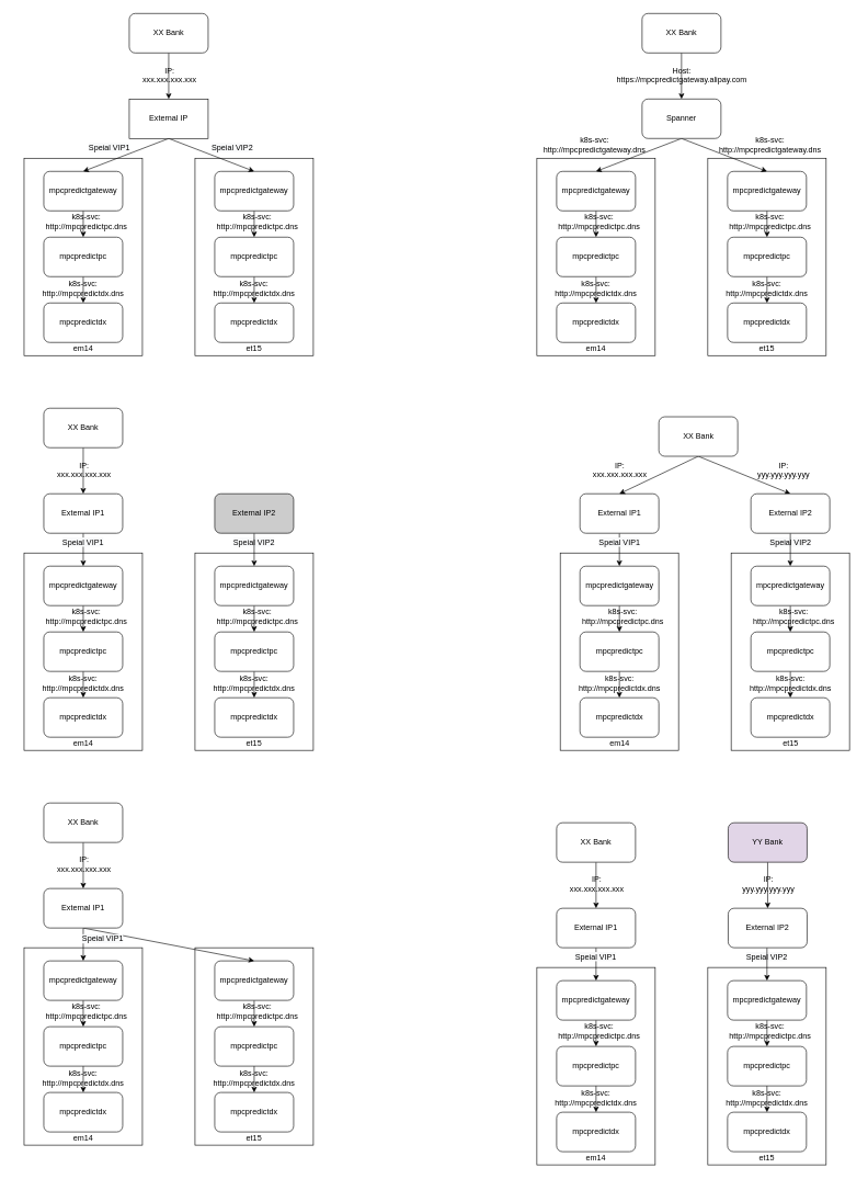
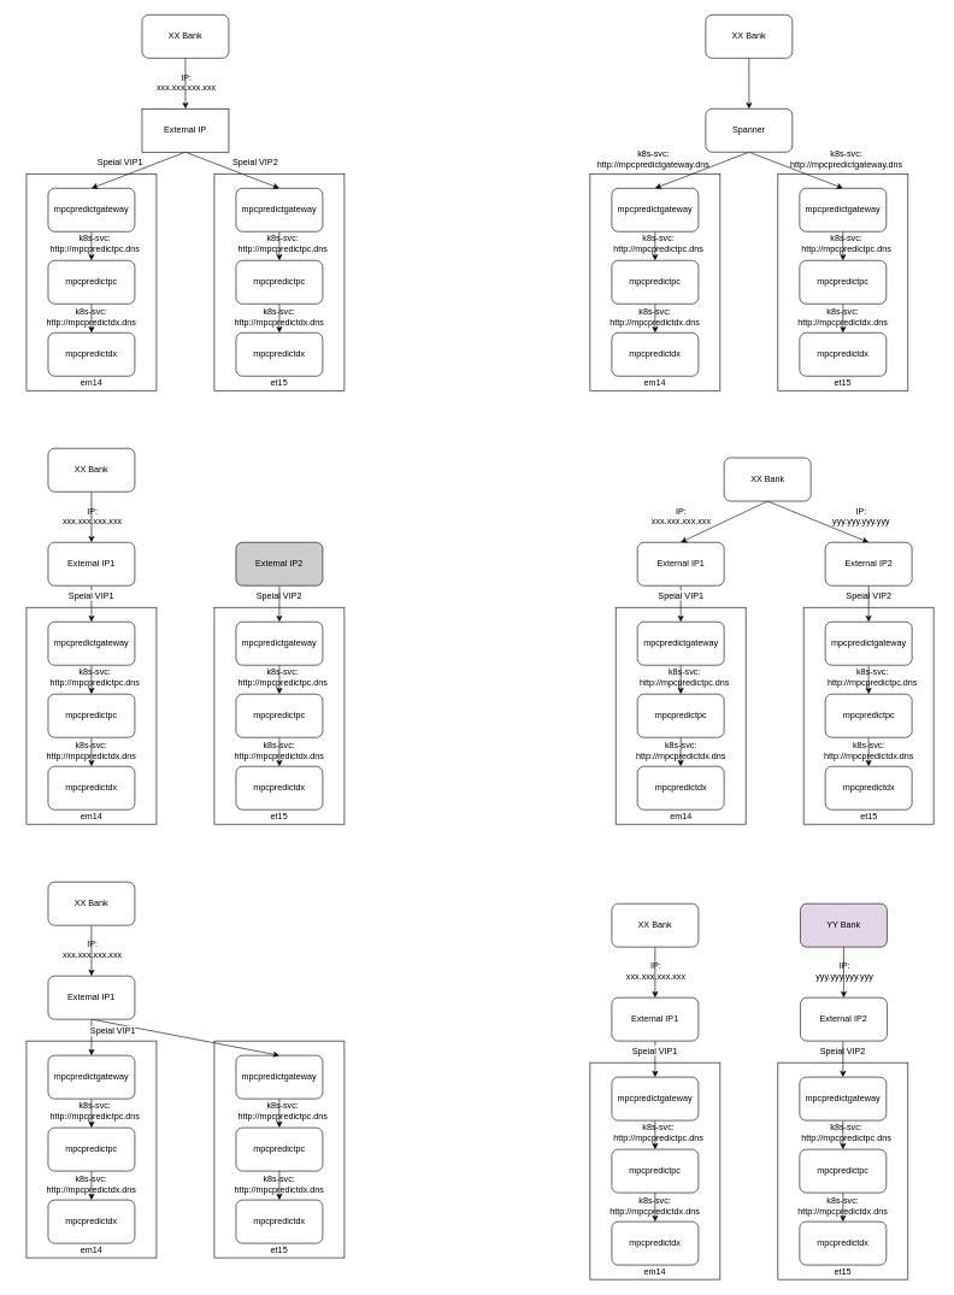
- <mxCell id="50" value="&lt;font face=&quot;helvetica&quot;&gt;Host: https://mpcpredictgateway.alipay.com&lt;/font&gt;" style="text;whiteSpace=wrap;html=1;align=center;" vertex="1" parent="1"><mxGeometry x="929.5" y="93" width="213" height="30" as="geometry" /></mxCell>
